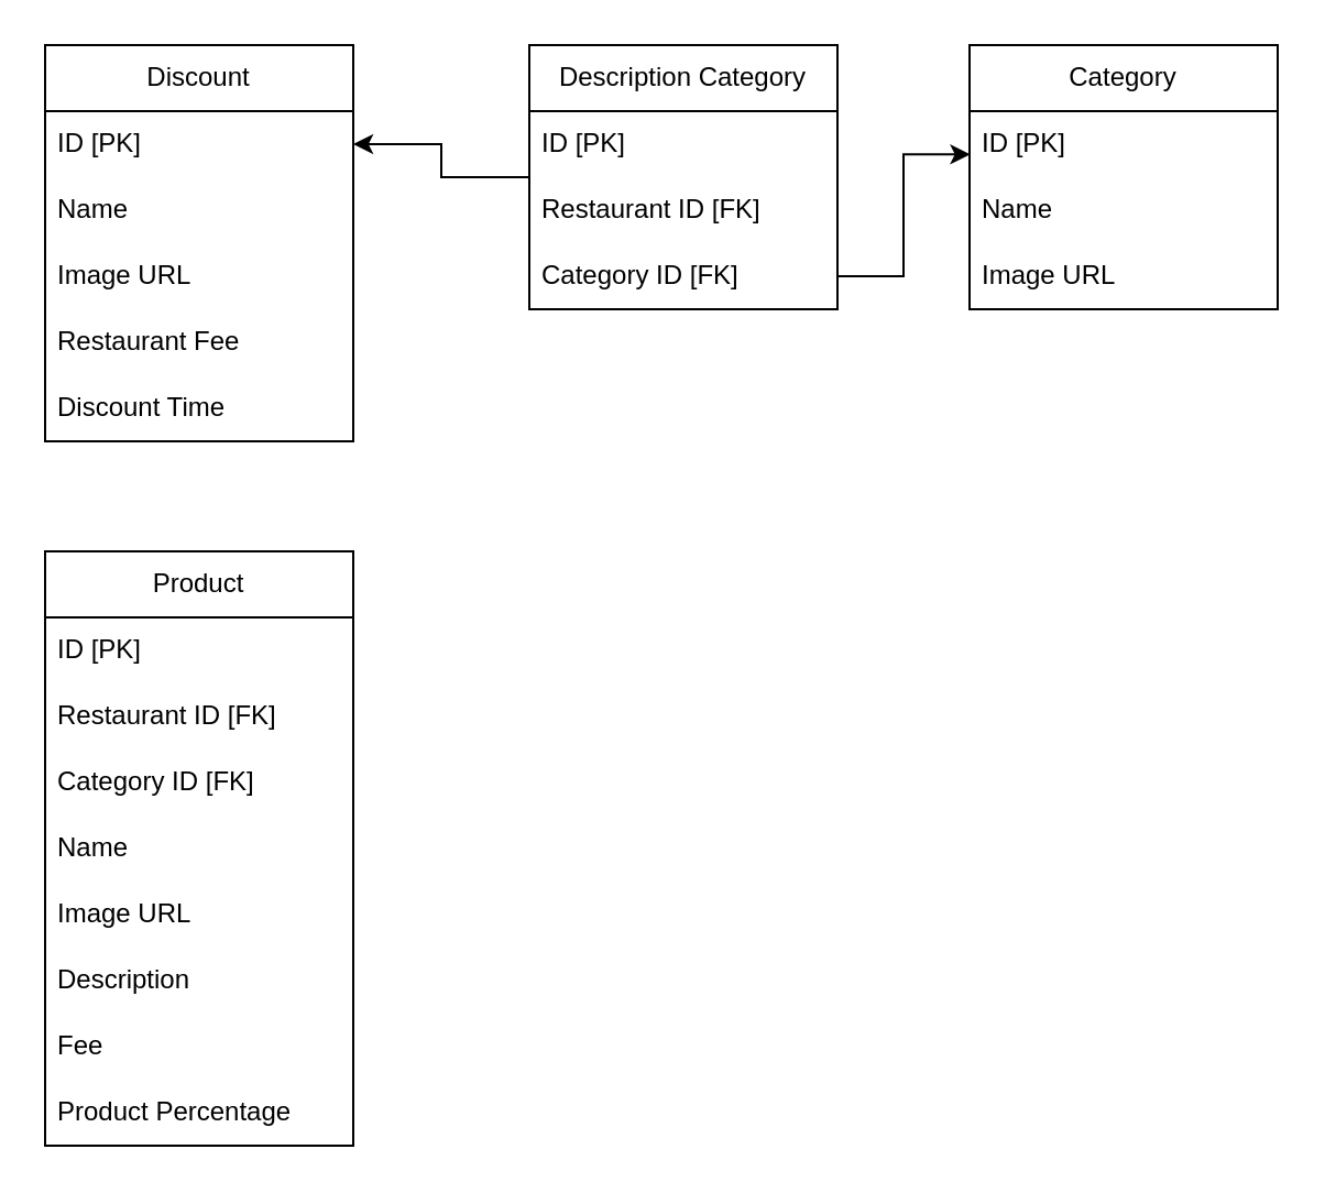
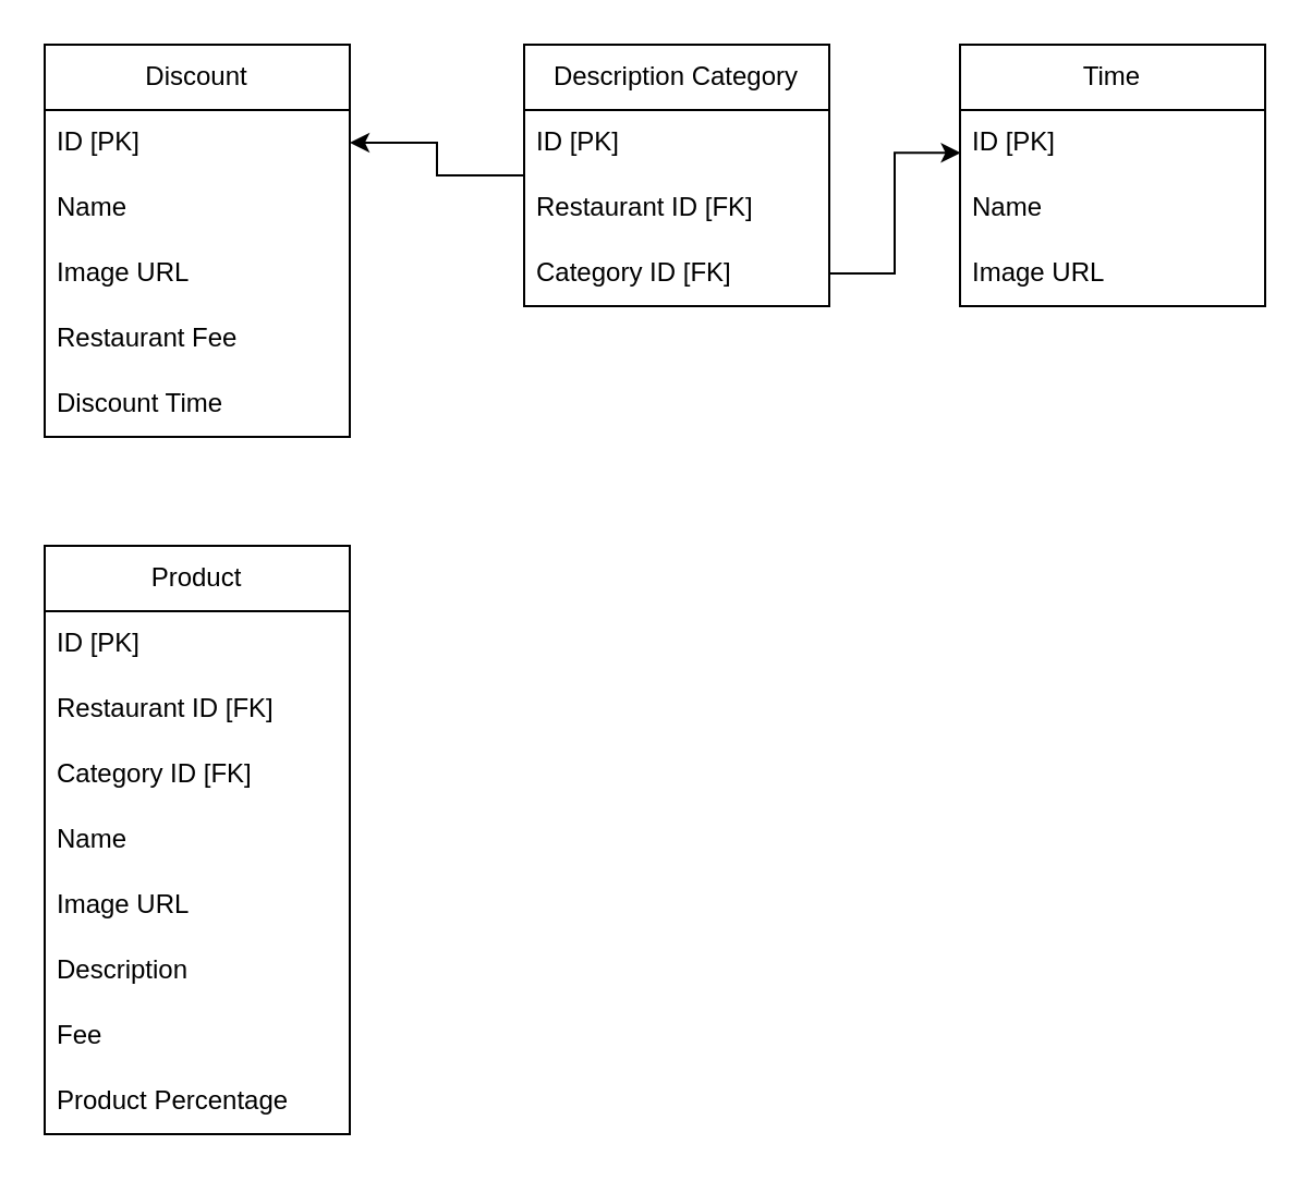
- <mxCell id="12" value="Category" style="swimlane;fontStyle=0;childLayout=stackLayout;horizontal=1;startSize=30;horizontalStack=0;resizeParent=1;resizeParentMax=0;resizeLast=0;collapsible=1;marginBottom=0;whiteSpace=wrap;html=1;" vertex="1" parent="1"><mxGeometry x="440" y="20" width="140" height="120" as="geometry" /></mxCell>
+ <mxCell id="12" value="Time" style="swimlane;fontStyle=0;childLayout=stackLayout;horizontal=1;startSize=30;horizontalStack=0;resizeParent=1;resizeParentMax=0;resizeLast=0;collapsible=1;marginBottom=0;whiteSpace=wrap;html=1;" vertex="1" parent="1"><mxGeometry x="440" y="20" width="140" height="120" as="geometry" /></mxCell>
